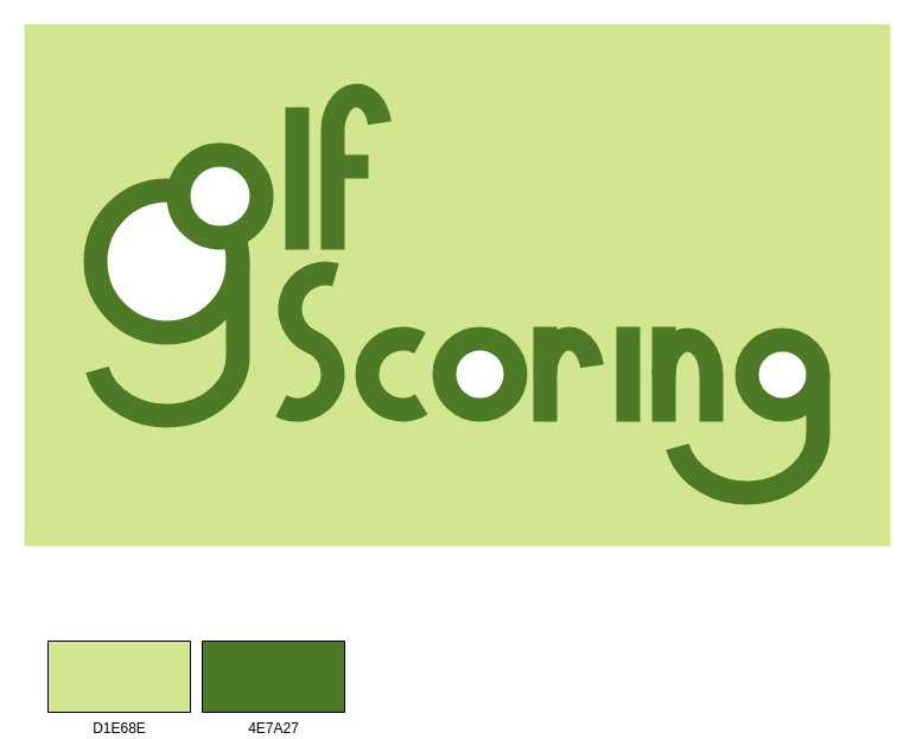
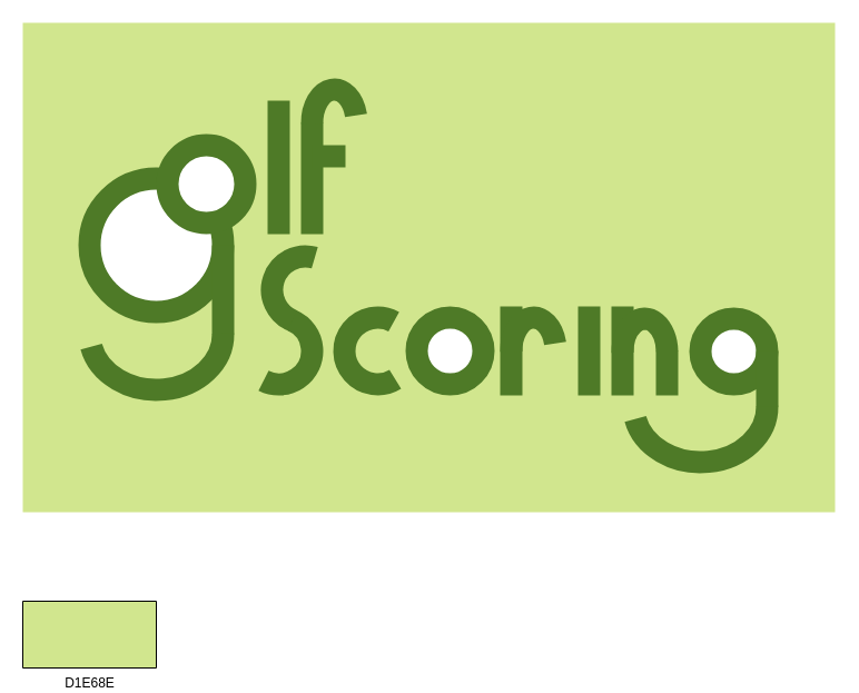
- <mxCell id="2" value="D1E68E" style="verticalLabelPosition=bottom;verticalAlign=top;html=1;shape=mxgraph.basic.rect;fillColor2=none;strokeWidth=1;size=20;indent=5;fillColor=#D1E68E;" parent="1" vertex="1"><mxGeometry x="40" y="540" width="120" height="60" as="geometry" /></mxCell>
+ <mxCell id="2" value="D1E68E" style="verticalLabelPosition=bottom;verticalAlign=top;html=1;shape=mxgraph.basic.rect;fillColor2=none;strokeWidth=1;size=20;indent=5;fillColor=#D1E68E;" parent="1" vertex="1"><mxGeometry x="20" y="540" width="120" height="60" as="geometry" /></mxCell>
- <mxCell id="3" value="4E7A27" style="verticalLabelPosition=bottom;verticalAlign=top;html=1;shape=mxgraph.basic.rect;fillColor2=none;strokeWidth=1;size=20;indent=5;fillColor=#4E7A27;" parent="1" vertex="1"><mxGeometry x="170" y="540" width="120" height="60" as="geometry" /></mxCell>
